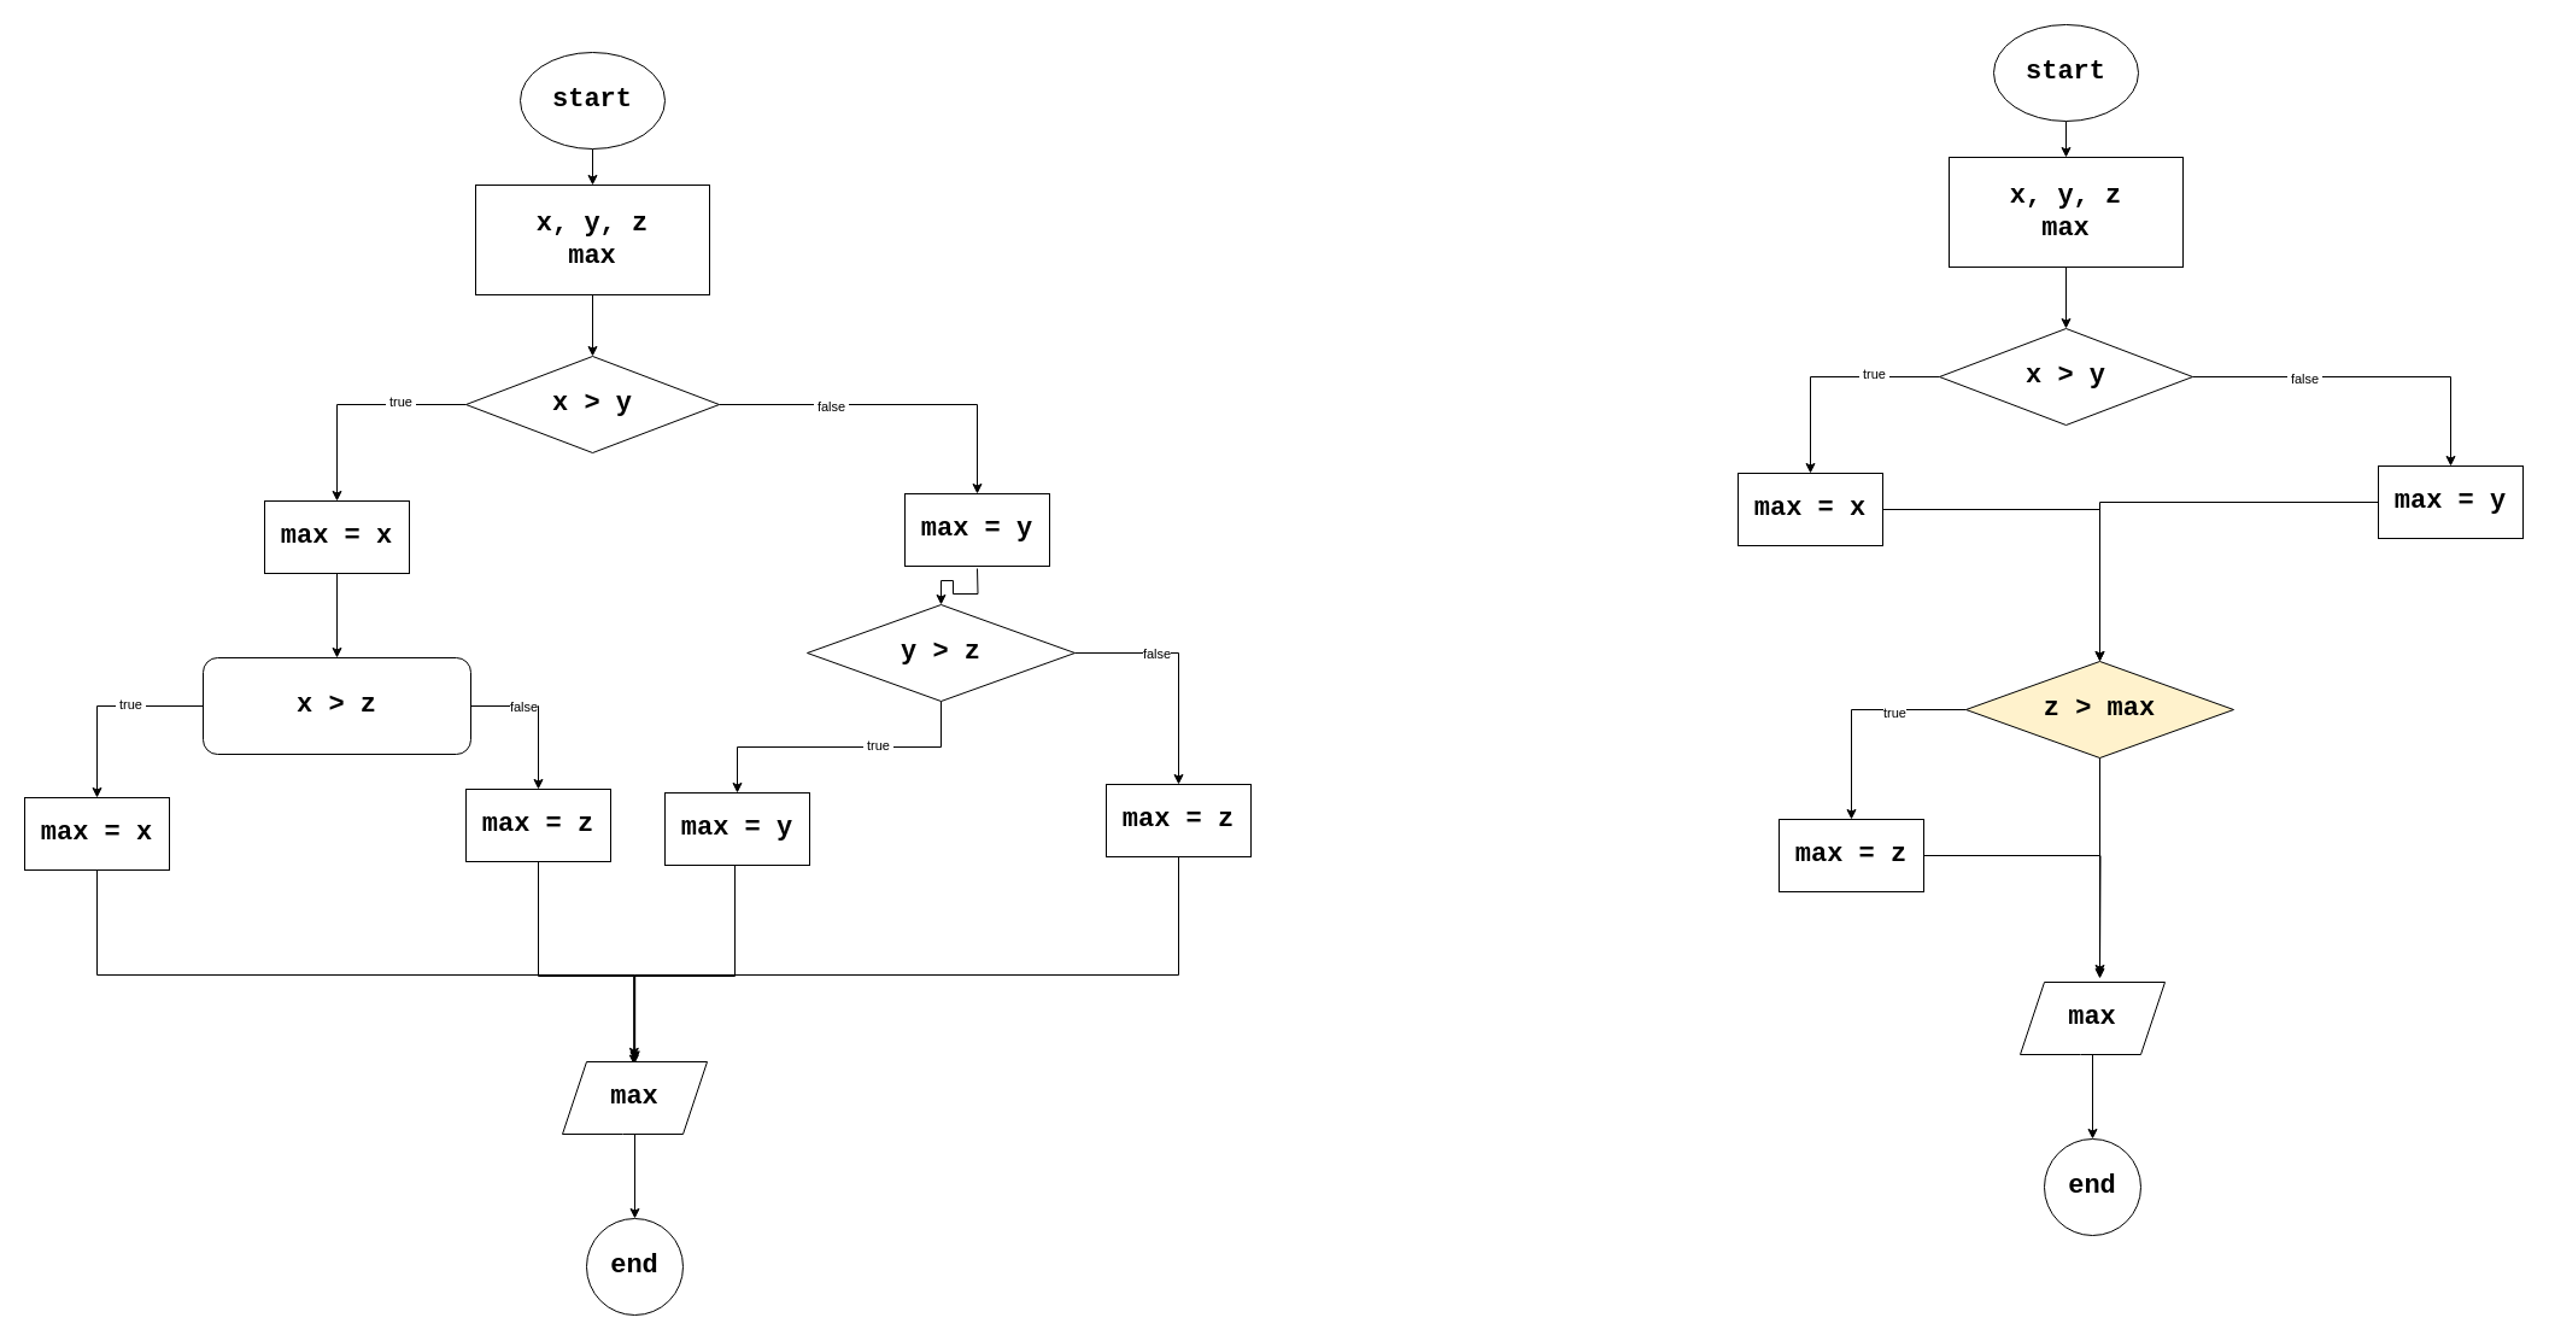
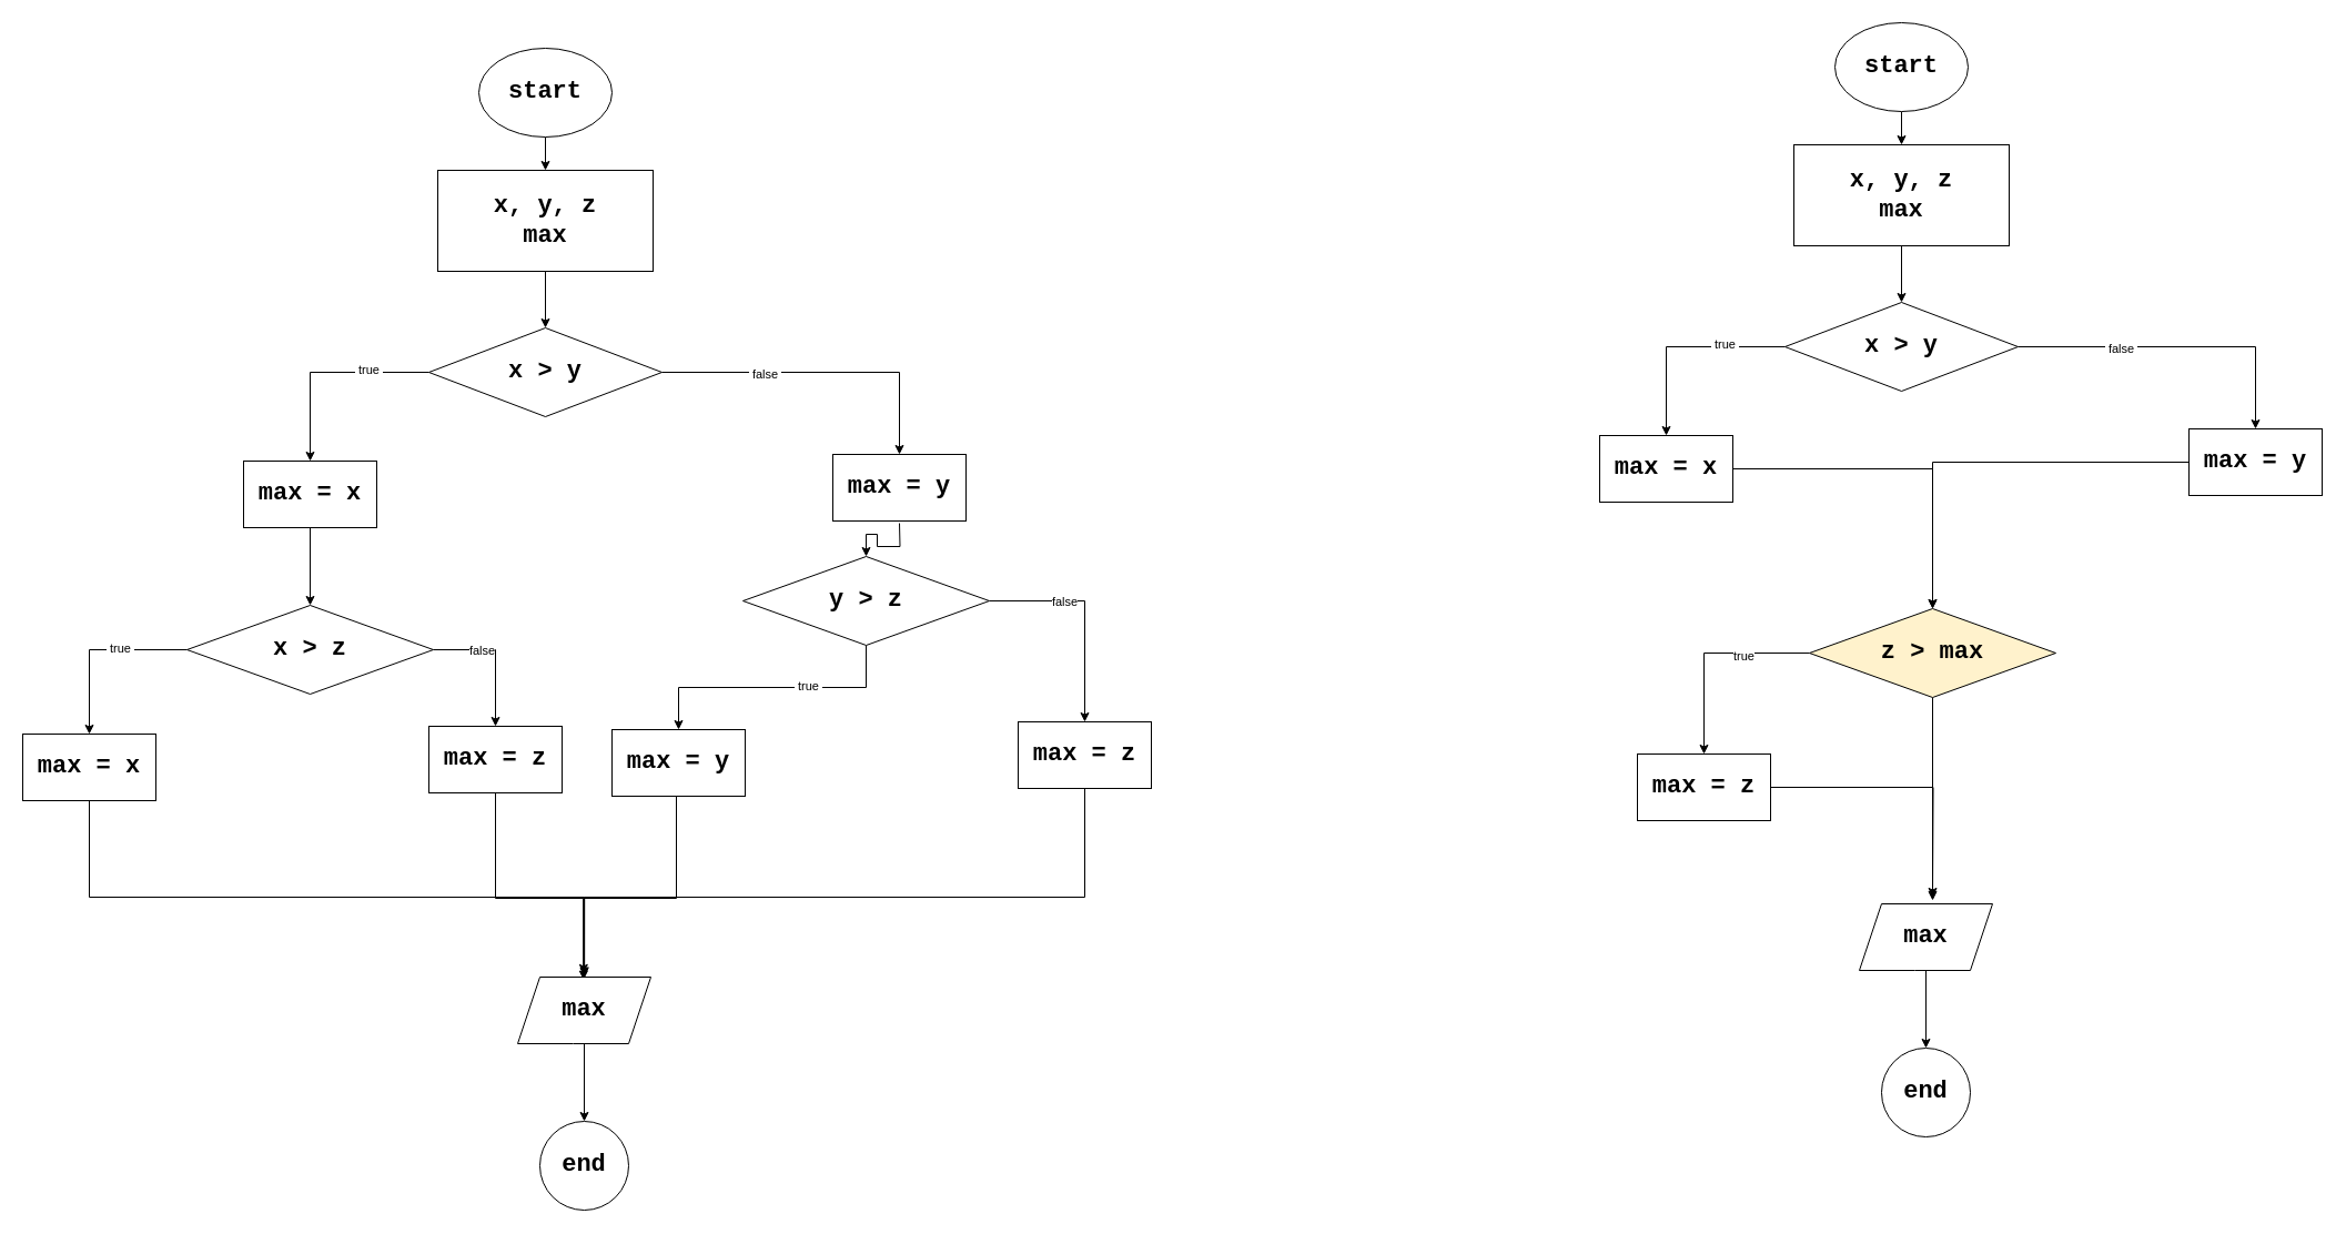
- <mxCell id="18" value="x &amp;gt; z" style="whiteSpace=wrap;html=1;fontSize=22;fontFamily=Courier New;fontStyle=1;rounded=1;" vertex="1" parent="1"><mxGeometry x="168" y="545" width="222" height="80" as="geometry" /></mxCell>
+ <mxCell id="18" value="x &amp;gt; z" style="rhombus;whiteSpace=wrap;html=1;fontSize=22;fontFamily=Courier New;fontStyle=1;" vertex="1" parent="1"><mxGeometry x="168" y="545" width="222" height="80" as="geometry" /></mxCell>
